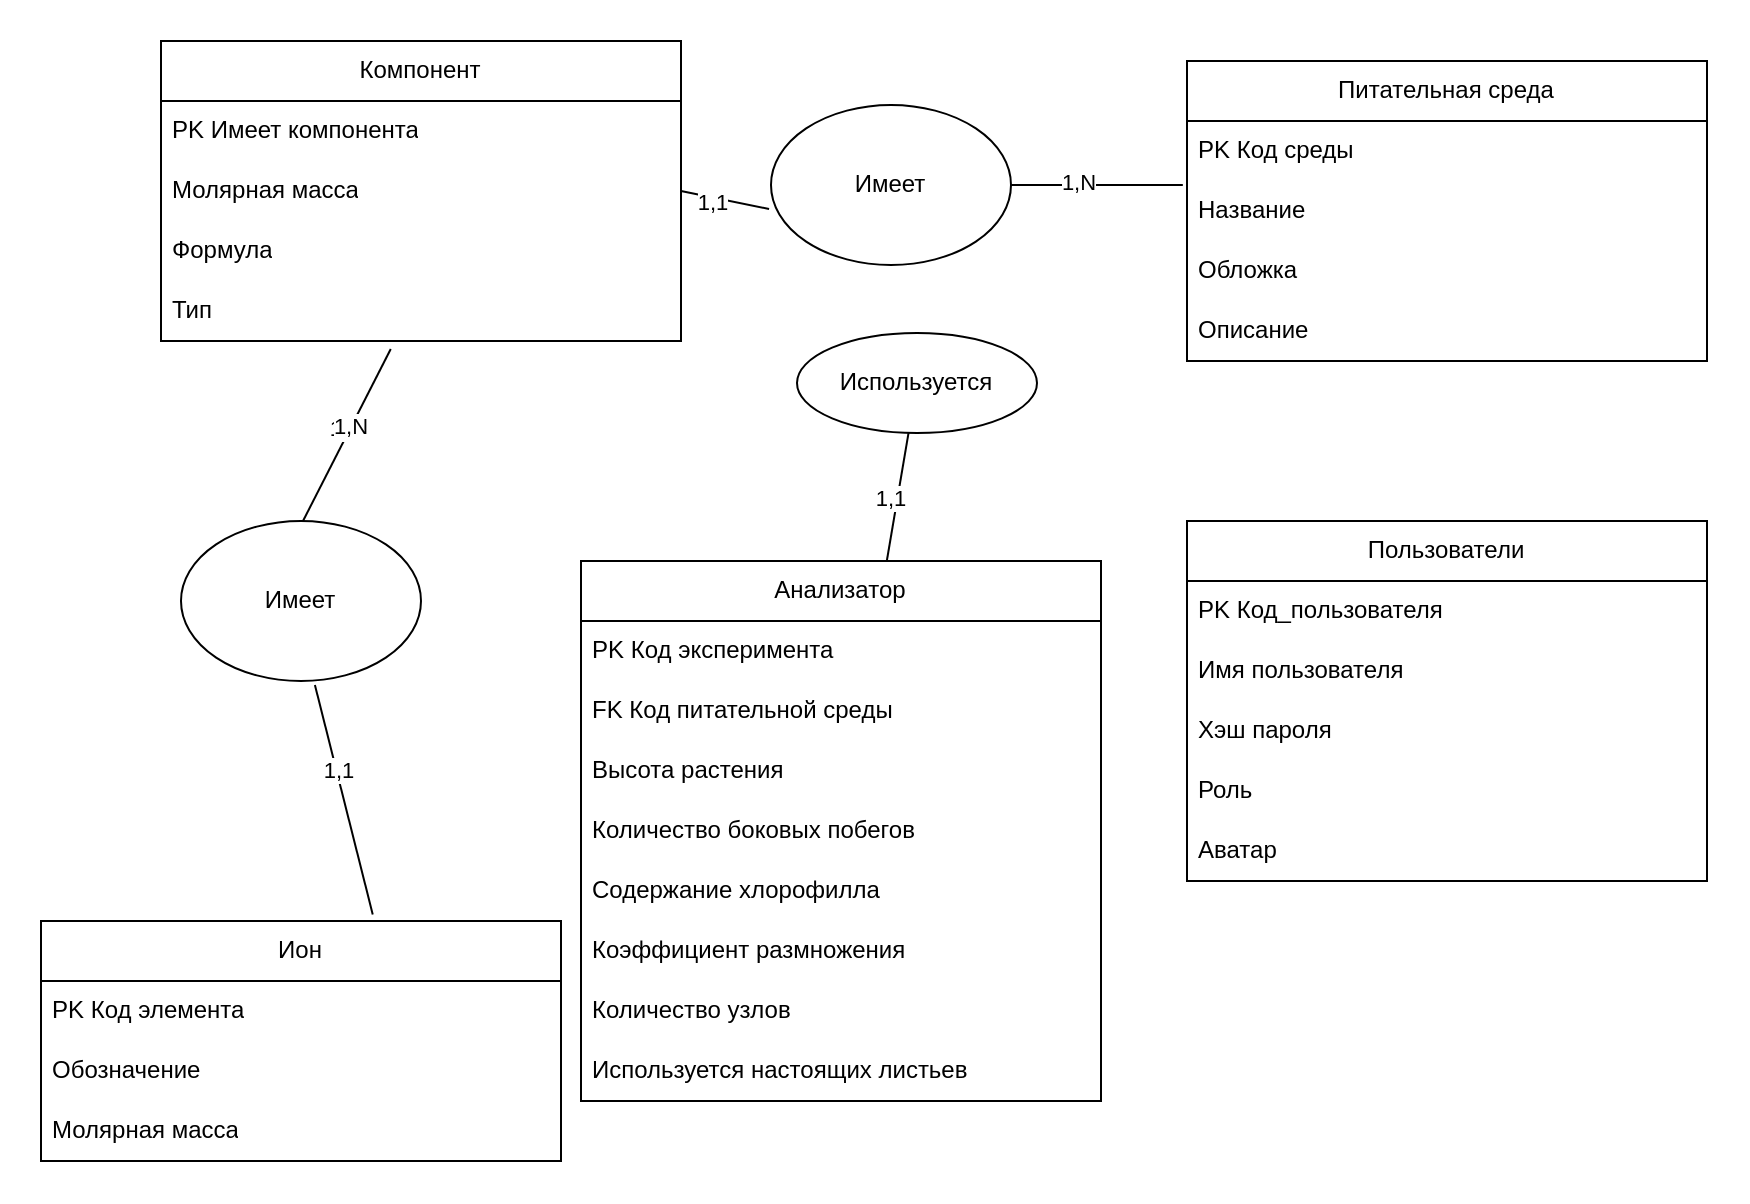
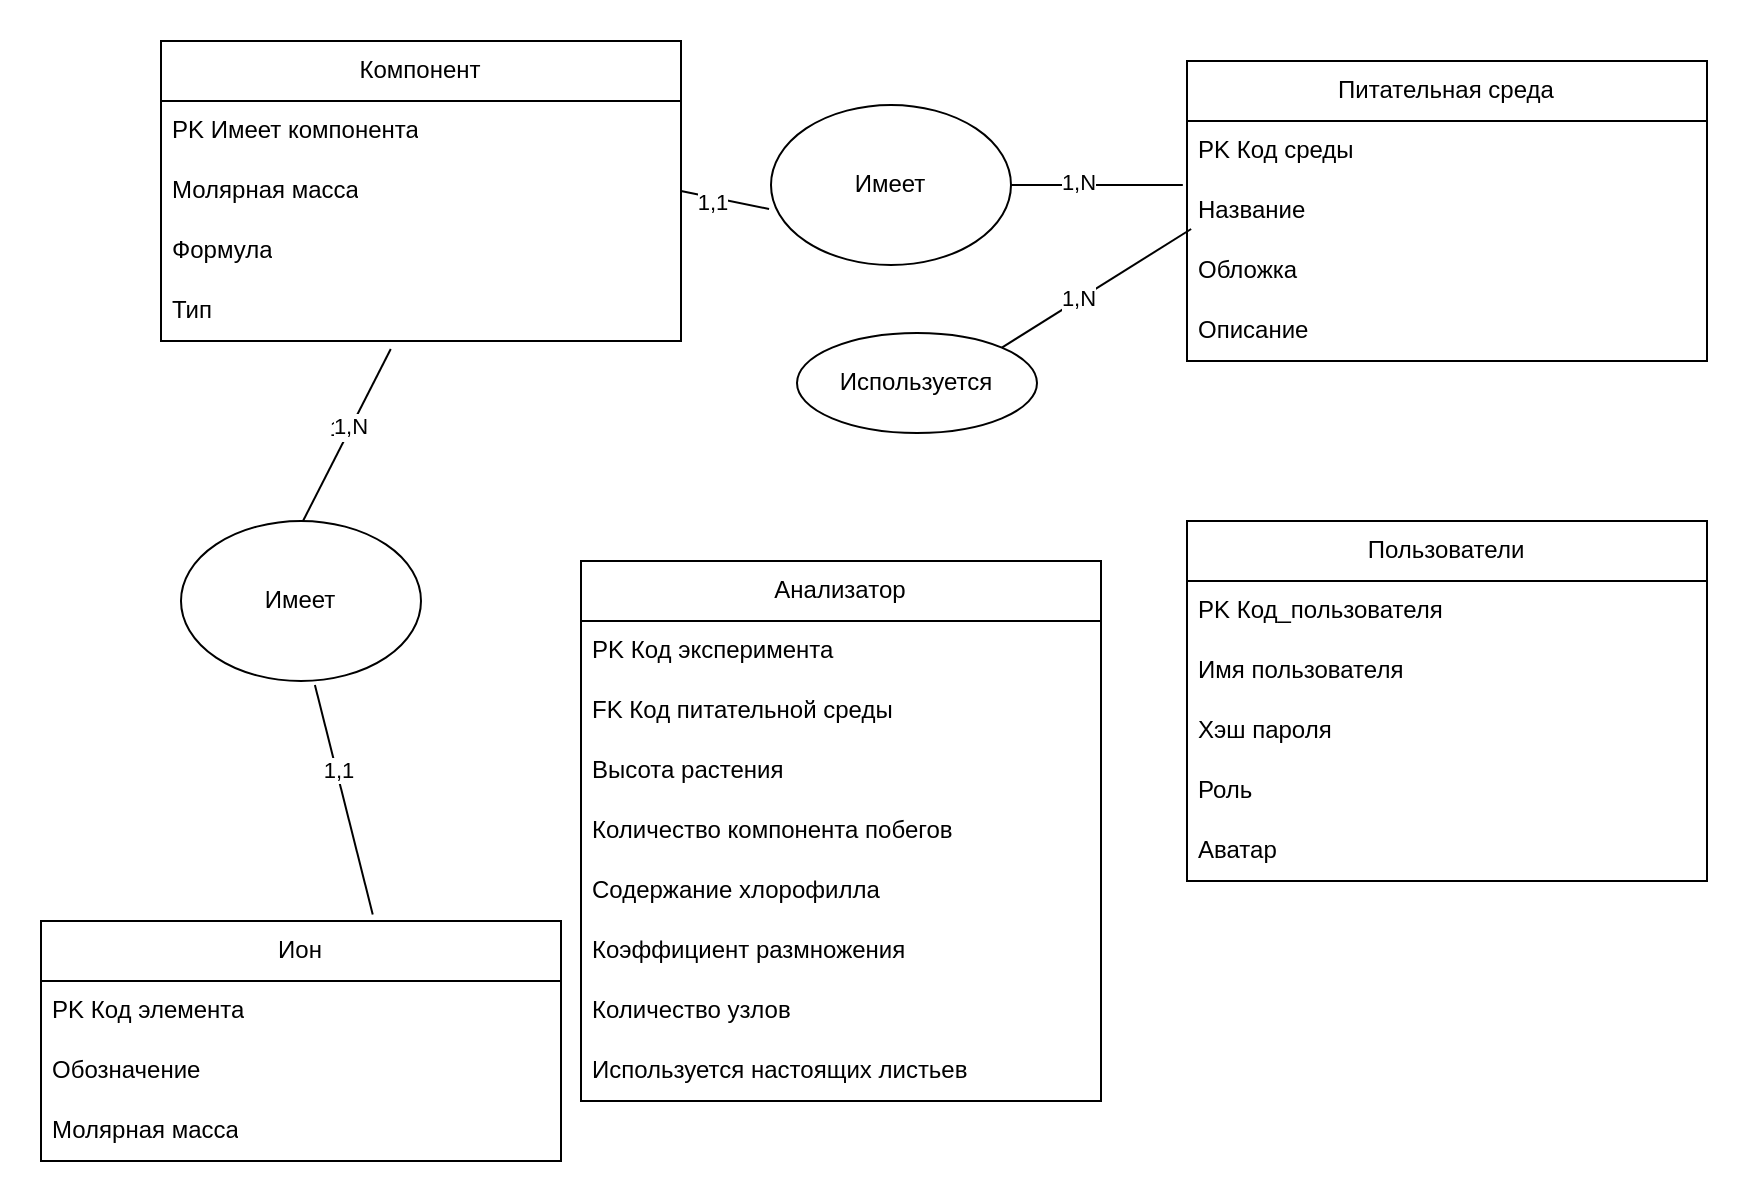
+ <mxCell id="45" value="" style="endArrow=none;html=1;rounded=0;exitX=1;exitY=0;exitDx=0;exitDy=0;entryX=0.008;entryY=-0.2;entryDx=0;entryDy=0;entryPerimeter=0;" edge="1" parent="1" source="42" target="9"><mxGeometry width="50" height="50" relative="1" as="geometry"><mxPoint x="524" y="178" as="sourcePoint" /><mxPoint x="574" y="128" as="targetPoint" /></mxGeometry></mxCell>
+ <mxCell id="46" value="1,N" style="edgeLabel;html=1;align=center;verticalAlign=middle;resizable=0;points=[];" vertex="1" connectable="0" parent="45"><mxGeometry x="-0.178" y="1" relative="1" as="geometry"><mxPoint as="offset" /></mxGeometry></mxCell>
- <mxCell id="43" value="" style="endArrow=none;html=1;rounded=0;" edge="1" parent="1" source="33" target="42"><mxGeometry width="50" height="50" relative="1" as="geometry"><mxPoint x="341" y="268" as="sourcePoint" /><mxPoint x="391" y="218" as="targetPoint" /></mxGeometry></mxCell>
- <mxCell id="44" value="1,1" style="edgeLabel;html=1;align=center;verticalAlign=middle;resizable=0;points=[];" vertex="1" connectable="0" parent="43"><mxGeometry x="-0.046" y="4" relative="1" as="geometry"><mxPoint as="offset" /></mxGeometry></mxCell>
- <mxCell id="37" value="Количество боковых побегов" style="text;strokeColor=none;fillColor=none;align=left;verticalAlign=middle;spacingLeft=4;spacingRight=4;overflow=hidden;points=[[0,0.5],[1,0.5]];portConstraint=eastwest;rotatable=0;whiteSpace=wrap;html=1;" vertex="1" parent="33"><mxGeometry y="120" width="260" height="30" as="geometry" /></mxCell>
+ <mxCell id="37" value="Количество компонента побегов" style="text;strokeColor=none;fillColor=none;align=left;verticalAlign=middle;spacingLeft=4;spacingRight=4;overflow=hidden;points=[[0,0.5],[1,0.5]];portConstraint=eastwest;rotatable=0;whiteSpace=wrap;html=1;" vertex="1" parent="33"><mxGeometry y="120" width="260" height="30" as="geometry" /></mxCell>
